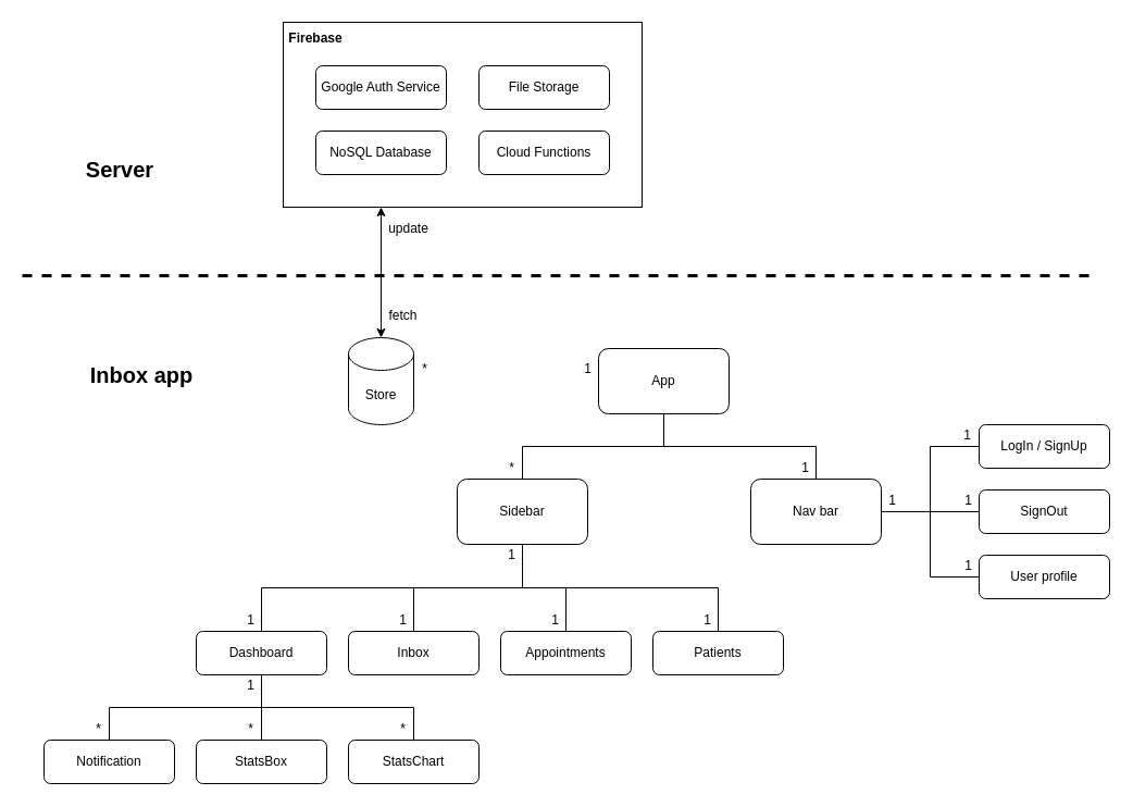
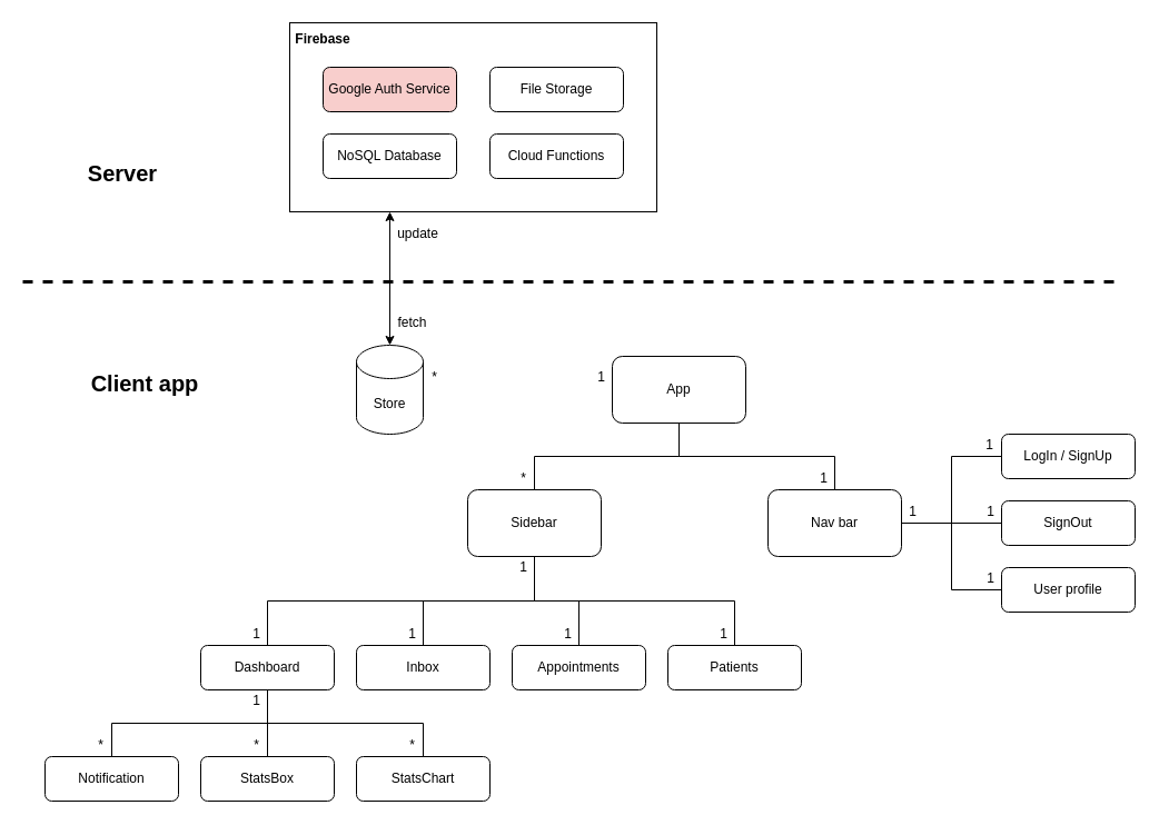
- <mxCell id="49" value="Google Auth Service" style="rounded=1;whiteSpace=wrap;html=1;" vertex="1" parent="1"><mxGeometry x="290" y="60" width="120" height="40" as="geometry" /></mxCell>
+ <mxCell id="49" value="Google Auth Service" style="rounded=1;whiteSpace=wrap;html=1;fillColor=#f8cecc;" vertex="1" parent="1"><mxGeometry x="290" y="60" width="120" height="40" as="geometry" /></mxCell>
- <mxCell id="56" value="&lt;font size=&quot;1&quot;&gt;&lt;b style=&quot;font-size: 20px&quot;&gt;Inbox app&lt;/b&gt;&lt;/font&gt;" style="text;html=1;strokeColor=none;fillColor=none;align=center;verticalAlign=middle;whiteSpace=wrap;rounded=0;" vertex="1" parent="1"><mxGeometry x="80" y="329" width="100" height="30" as="geometry" /></mxCell>
+ <mxCell id="56" value="&lt;font size=&quot;1&quot;&gt;&lt;b style=&quot;font-size: 20px&quot;&gt;Client app&lt;/b&gt;&lt;/font&gt;" style="text;html=1;strokeColor=none;fillColor=none;align=center;verticalAlign=middle;whiteSpace=wrap;rounded=0;" vertex="1" parent="1"><mxGeometry x="80" y="329" width="100" height="30" as="geometry" /></mxCell>
